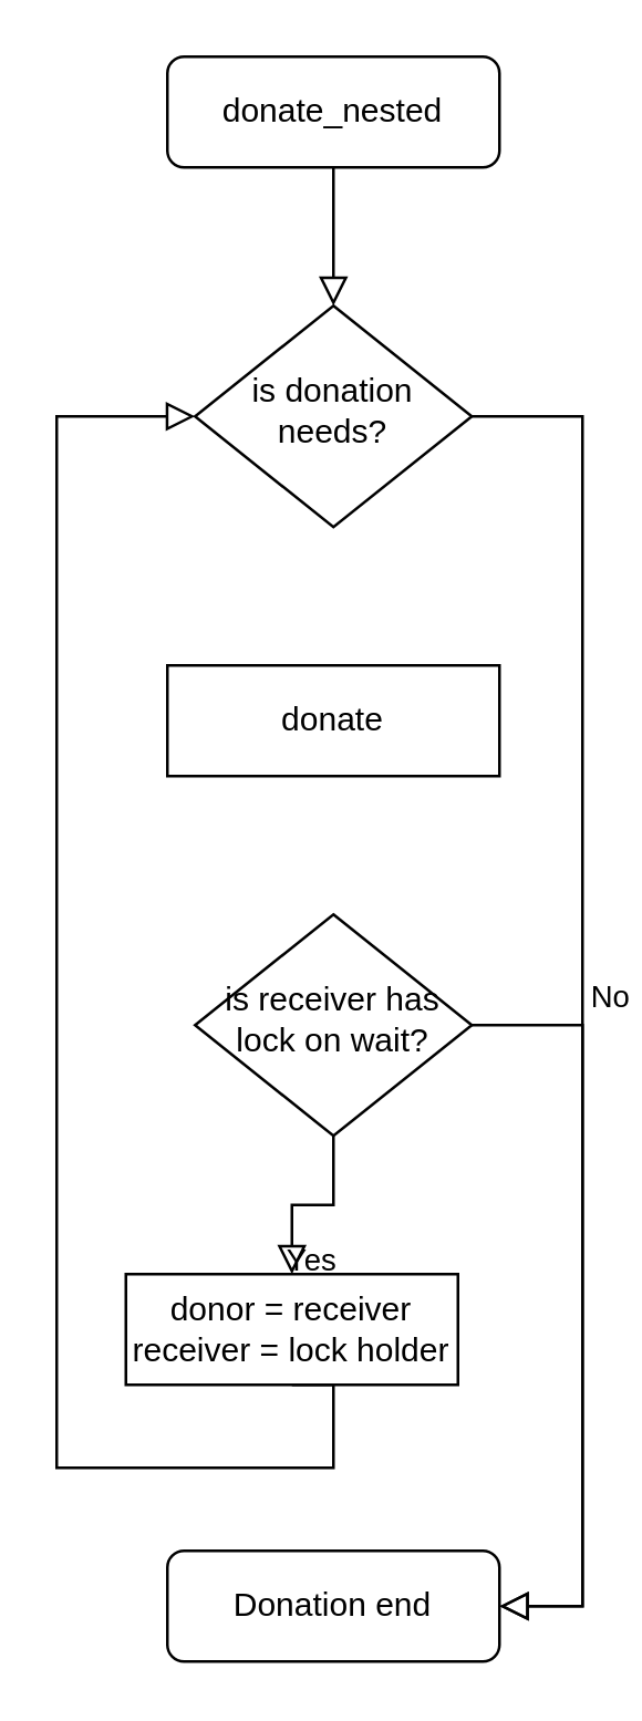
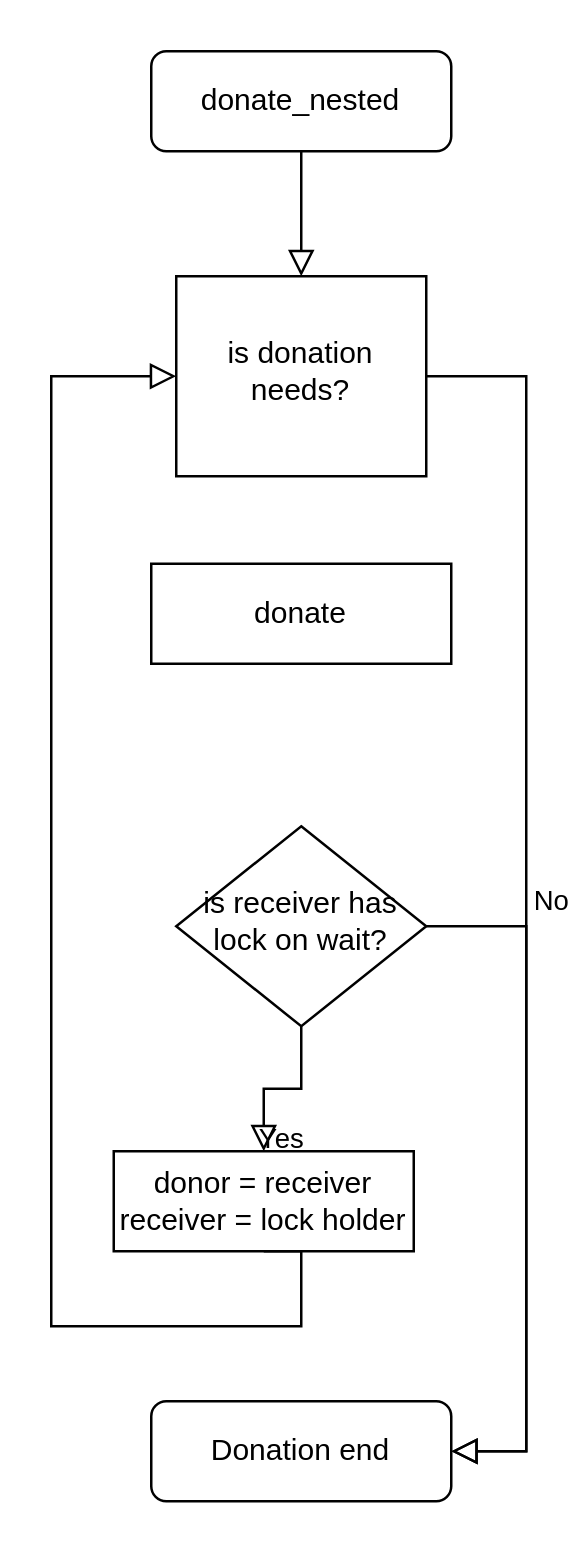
- <mxCell id="5" value="is donation needs?" style="rhombus;whiteSpace=wrap;html=1;shadow=0;fontFamily=Helvetica;fontSize=12;align=center;strokeWidth=1;spacing=6;spacingTop=-4;" parent="1" vertex="1"><mxGeometry x="70" y="110" width="100" height="80" as="geometry" /></mxCell>
+ <mxCell id="5" value="is donation needs?" style="whiteSpace=wrap;html=1;shadow=0;fontFamily=Helvetica;fontSize=12;align=center;strokeWidth=1;spacing=6;spacingTop=-4;rounded=0;" parent="1" vertex="1"><mxGeometry x="70" y="110" width="100" height="80" as="geometry" /></mxCell>
- <mxCell id="7" value="donate" style="rounded=0;whiteSpace=wrap;html=1;" vertex="1" parent="1"><mxGeometry x="60" y="240" width="120" height="40" as="geometry" /></mxCell>
+ <mxCell id="7" value="donate" style="rounded=0;whiteSpace=wrap;html=1;" vertex="1" parent="1"><mxGeometry x="60" y="225" width="120" height="40" as="geometry" /></mxCell>
